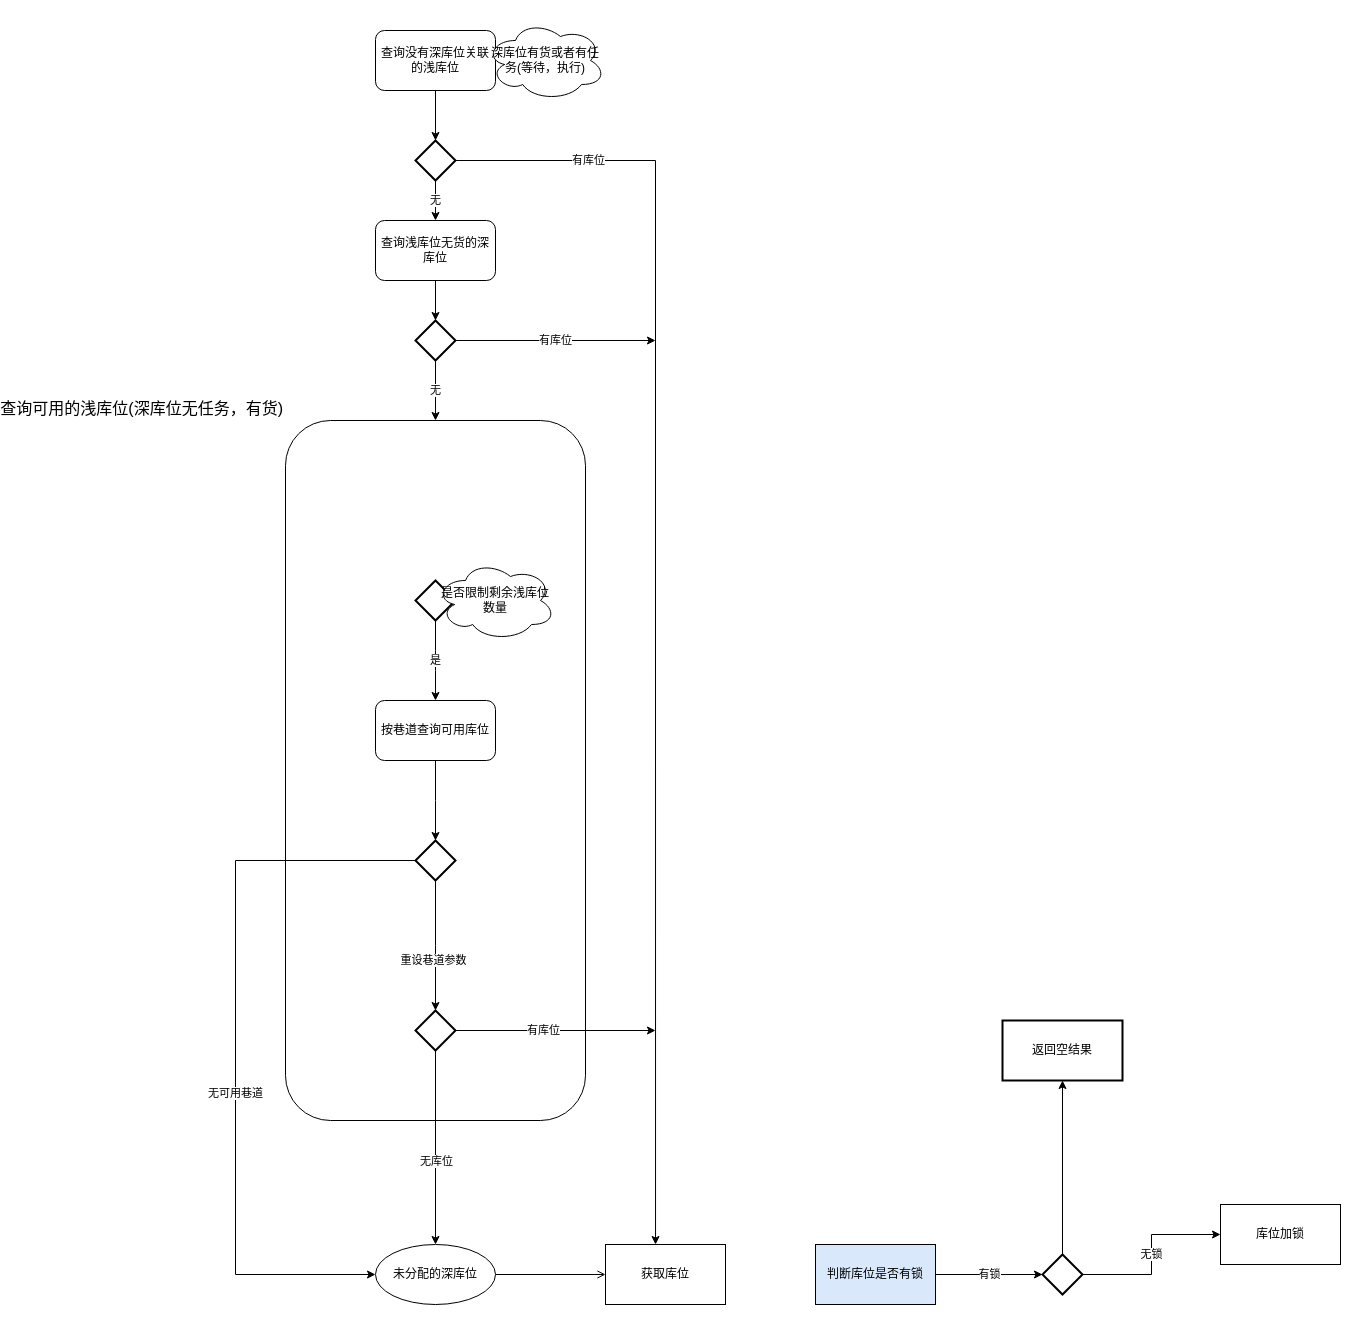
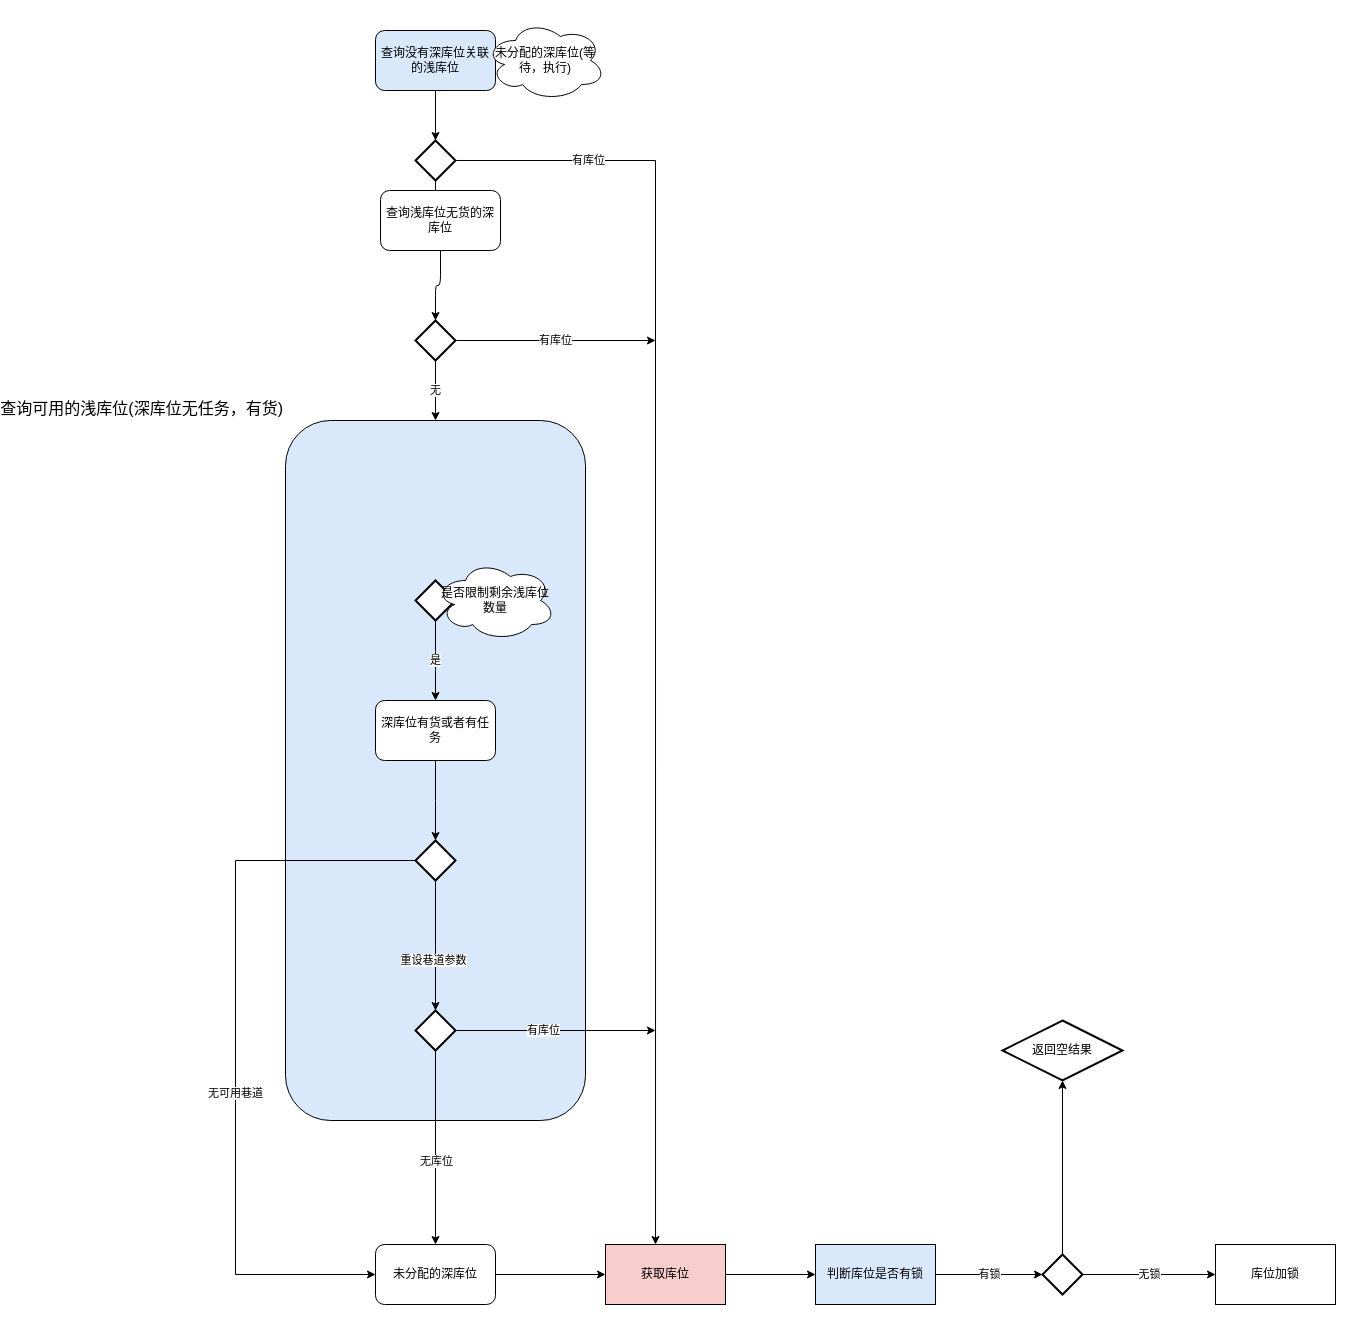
- <mxCell id="3" value="查询没有深库位关联的浅库位" style="rounded=1;whiteSpace=wrap;html=1;" parent="1" vertex="1"><mxGeometry x="160" y="30" width="120" height="60" as="geometry" /></mxCell>
+ <mxCell id="3" value="查询没有深库位关联的浅库位" style="rounded=1;whiteSpace=wrap;html=1;fillColor=#dae8fc;" parent="1" vertex="1"><mxGeometry x="160" y="30" width="120" height="60" as="geometry" /></mxCell>
- <mxCell id="9" value="深库位有货或者有任务(等待，执行)" style="ellipse;shape=cloud;whiteSpace=wrap;html=1;rounded=1;" parent="1" vertex="1"><mxGeometry x="270" y="20" width="120" height="80" as="geometry" /></mxCell>
+ <mxCell id="9" value="未分配的深库位(等待，执行)" style="ellipse;shape=cloud;whiteSpace=wrap;html=1;rounded=1;" parent="1" vertex="1"><mxGeometry x="270" y="20" width="120" height="80" as="geometry" /></mxCell>
- <mxCell id="5" value="查询浅库位无货的深库位" style="rounded=1;whiteSpace=wrap;html=1;" parent="1" vertex="1"><mxGeometry x="160" y="220" width="120" height="60" as="geometry" /></mxCell>
+ <mxCell id="5" value="查询浅库位无货的深库位" style="rounded=1;whiteSpace=wrap;html=1;" parent="1" vertex="1"><mxGeometry x="165" y="190" width="120" height="60" as="geometry" /></mxCell>
- <mxCell id="26" value="按巷道查询可用库位" style="rounded=1;whiteSpace=wrap;html=1;" vertex="1" parent="1"><mxGeometry x="160" y="700" width="120" height="60" as="geometry" /></mxCell>
+ <mxCell id="26" value="深库位有货或者有任务" style="rounded=1;whiteSpace=wrap;html=1;" vertex="1" parent="1"><mxGeometry x="160" y="700" width="120" height="60" as="geometry" /></mxCell>
- <mxCell id="6" value="查询可用的浅库位(深库位无任务，有货)" style="rounded=1;whiteSpace=wrap;html=1;verticalAlign=bottom;align=right;labelPosition=left;verticalLabelPosition=top;fontSize=16;" parent="1" vertex="1"><mxGeometry x="70" y="420" width="300" height="700" as="geometry" /></mxCell>
+ <mxCell id="6" value="查询可用的浅库位(深库位无任务，有货)" style="rounded=1;whiteSpace=wrap;html=1;verticalAlign=bottom;align=right;labelPosition=left;verticalLabelPosition=top;fontSize=16;fillColor=#dae8fc;" parent="1" vertex="1"><mxGeometry x="70" y="420" width="300" height="700" as="geometry" /></mxCell>
- <mxCell id="40" value="返回空结果" style="whiteSpace=wrap;html=1;strokeWidth=2;" vertex="1" parent="1"><mxGeometry x="787" y="1020" width="120" height="60" as="geometry" /></mxCell>
+ <mxCell id="40" value="返回空结果" style="rhombus;whiteSpace=wrap;html=1;strokeWidth=2;" vertex="1" parent="1"><mxGeometry x="787" y="1020" width="120" height="60" as="geometry" /></mxCell>
- <mxCell id="14" value="库位加锁" style="whiteSpace=wrap;html=1;rounded=0;" parent="1" vertex="1"><mxGeometry x="1005" y="1204" width="120" height="60" as="geometry" /></mxCell>
+ <mxCell id="14" value="库位加锁" style="whiteSpace=wrap;html=1;rounded=0;" parent="1" vertex="1"><mxGeometry x="1000" y="1244" width="120" height="60" as="geometry" /></mxCell>
- <mxCell id="8" value="未分配的深库位" style="ellipse;whiteSpace=wrap;html=1;" parent="1" vertex="1"><mxGeometry x="160" y="1244" width="120" height="60" as="geometry" /></mxCell>
+ <mxCell id="8" value="未分配的深库位" style="rounded=1;whiteSpace=wrap;html=1;" parent="1" vertex="1"><mxGeometry x="160" y="1244" width="120" height="60" as="geometry" /></mxCell>
- <mxCell id="7" value="" style="edgeStyle=orthogonalEdgeStyle;rounded=0;orthogonalLoop=1;jettySize=auto;html=1;endArrow=open;" parent="1" source="8" target="11" edge="1"><mxGeometry relative="1" as="geometry" /></mxCell>
+ <mxCell id="7" value="" style="edgeStyle=orthogonalEdgeStyle;rounded=0;orthogonalLoop=1;jettySize=auto;html=1;" parent="1" source="8" target="11" edge="1"><mxGeometry relative="1" as="geometry" /></mxCell>
- <mxCell id="11" value="获取库位" style="whiteSpace=wrap;html=1;rounded=0;" parent="1" vertex="1"><mxGeometry x="390" y="1244" width="120" height="60" as="geometry" /></mxCell>
+ <mxCell id="11" value="获取库位" style="whiteSpace=wrap;html=1;rounded=0;fillColor=#f8cecc;" parent="1" vertex="1"><mxGeometry x="390" y="1244" width="120" height="60" as="geometry" /></mxCell>
+ <mxCell id="10" value="" style="edgeStyle=orthogonalEdgeStyle;rounded=0;orthogonalLoop=1;jettySize=auto;html=1;" parent="1" source="11" target="13" edge="1"><mxGeometry relative="1" as="geometry" /></mxCell>
